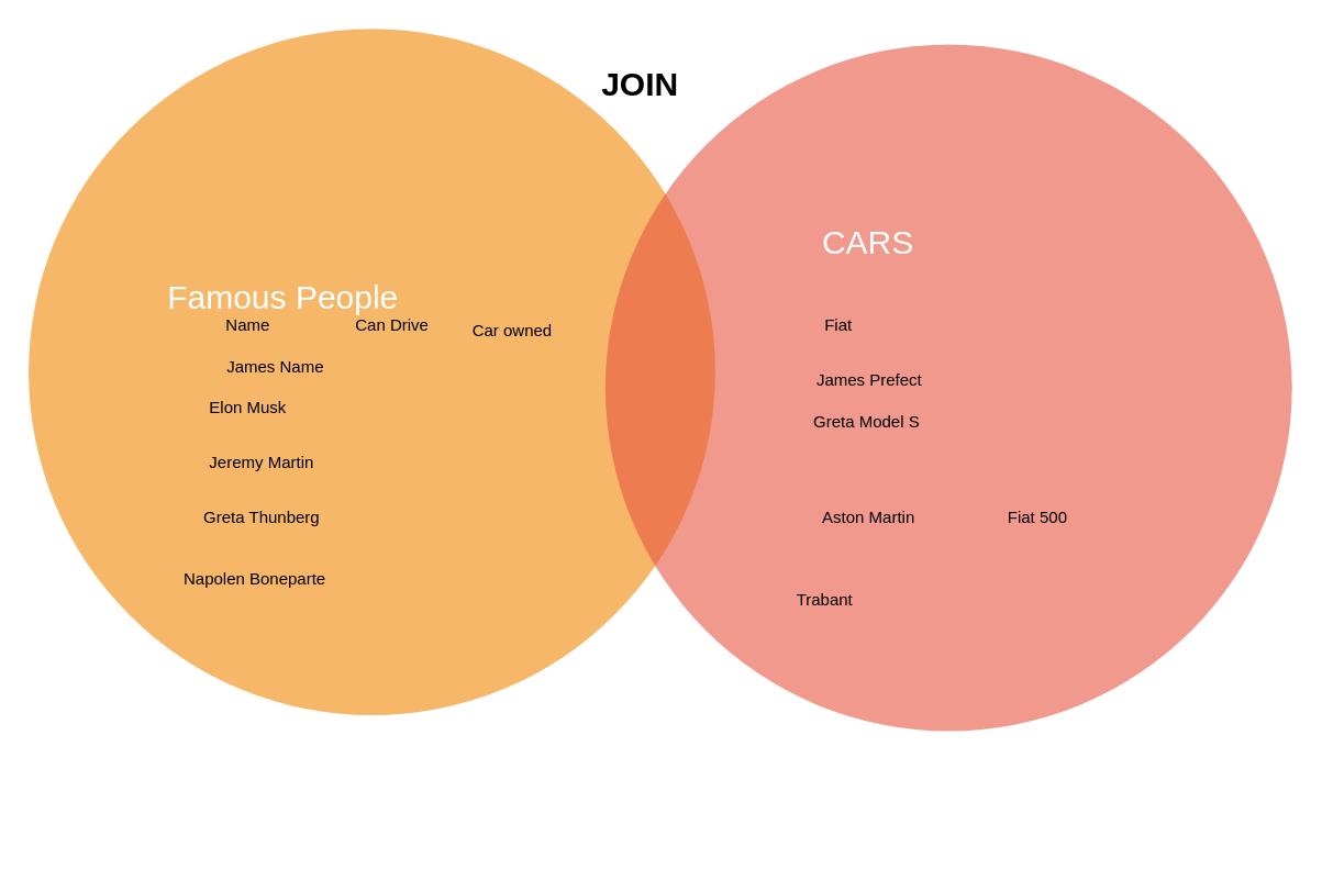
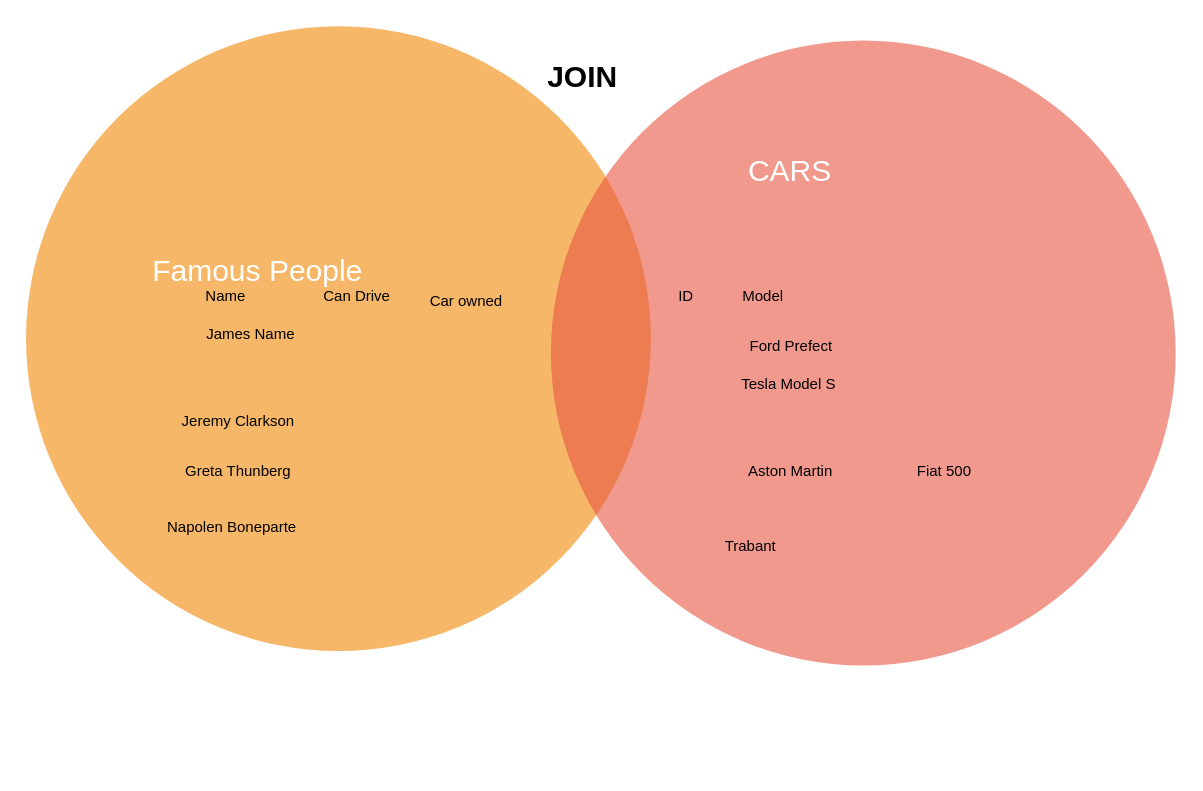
- <mxCell id="5" value="CARS" style="text;fontSize=24;align=center;verticalAlign=middle;html=1;fontColor=#FFFFFF;" parent="1" vertex="1"><mxGeometry x="536.25" y="142" width="190" height="70" as="geometry" /></mxCell>
+ <mxCell id="5" value="CARS" style="text;fontSize=24;align=center;verticalAlign=middle;html=1;fontColor=#FFFFFF;" parent="1" vertex="1"><mxGeometry x="536.25" y="102" width="190" height="70" as="geometry" /></mxCell>
+ <mxCell id="16" value="ID&amp;nbsp; " style="text;html=1;strokeColor=none;fillColor=none;align=center;verticalAlign=middle;whiteSpace=wrap;rounded=0;" vertex="1" parent="1"><mxGeometry x="520" y="222" width="60" height="30" as="geometry" /></mxCell>
- <mxCell id="17" value="Fiat" style="text;html=1;strokeColor=none;fillColor=none;align=center;verticalAlign=middle;whiteSpace=wrap;rounded=0;" vertex="1" parent="1"><mxGeometry x="580" y="222" width="60" height="30" as="geometry" /></mxCell>
+ <mxCell id="17" value="Model" style="text;html=1;strokeColor=none;fillColor=none;align=center;verticalAlign=middle;whiteSpace=wrap;rounded=0;" vertex="1" parent="1"><mxGeometry x="580" y="222" width="60" height="30" as="geometry" /></mxCell>
- <mxCell id="13" value="James Prefect" style="text;html=1;strokeColor=none;fillColor=none;align=center;verticalAlign=middle;whiteSpace=wrap;rounded=0;" vertex="1" parent="1"><mxGeometry x="575" y="262" width="115" height="30" as="geometry" /></mxCell>
+ <mxCell id="13" value="Ford Prefect" style="text;html=1;strokeColor=none;fillColor=none;align=center;verticalAlign=middle;whiteSpace=wrap;rounded=0;" vertex="1" parent="1"><mxGeometry x="575" y="262" width="115" height="30" as="geometry" /></mxCell>
- <mxCell id="10" value="Elon Musk" style="text;html=1;strokeColor=none;fillColor=none;align=center;verticalAlign=middle;whiteSpace=wrap;rounded=0;" vertex="1" parent="1"><mxGeometry x="150" y="282" width="60" height="30" as="geometry" /></mxCell>
- <mxCell id="12" value="Greta Model S" style="text;html=1;strokeColor=none;fillColor=none;align=center;verticalAlign=middle;whiteSpace=wrap;rounded=0;" vertex="1" parent="1"><mxGeometry x="569.5" y="292" width="120.5" height="30" as="geometry" /></mxCell>
+ <mxCell id="12" value="Tesla Model S" style="text;html=1;strokeColor=none;fillColor=none;align=center;verticalAlign=middle;whiteSpace=wrap;rounded=0;" vertex="1" parent="1"><mxGeometry x="569.5" y="292" width="120.5" height="30" as="geometry" /></mxCell>
- <mxCell id="8" value="Jeremy Martin" style="text;html=1;strokeColor=none;fillColor=none;align=center;verticalAlign=middle;whiteSpace=wrap;rounded=0;" vertex="1" parent="1"><mxGeometry x="120" y="322" width="140" height="30" as="geometry" /></mxCell>
+ <mxCell id="8" value="Jeremy Clarkson" style="text;html=1;strokeColor=none;fillColor=none;align=center;verticalAlign=middle;whiteSpace=wrap;rounded=0;" vertex="1" parent="1"><mxGeometry x="120" y="322" width="140" height="30" as="geometry" /></mxCell>
